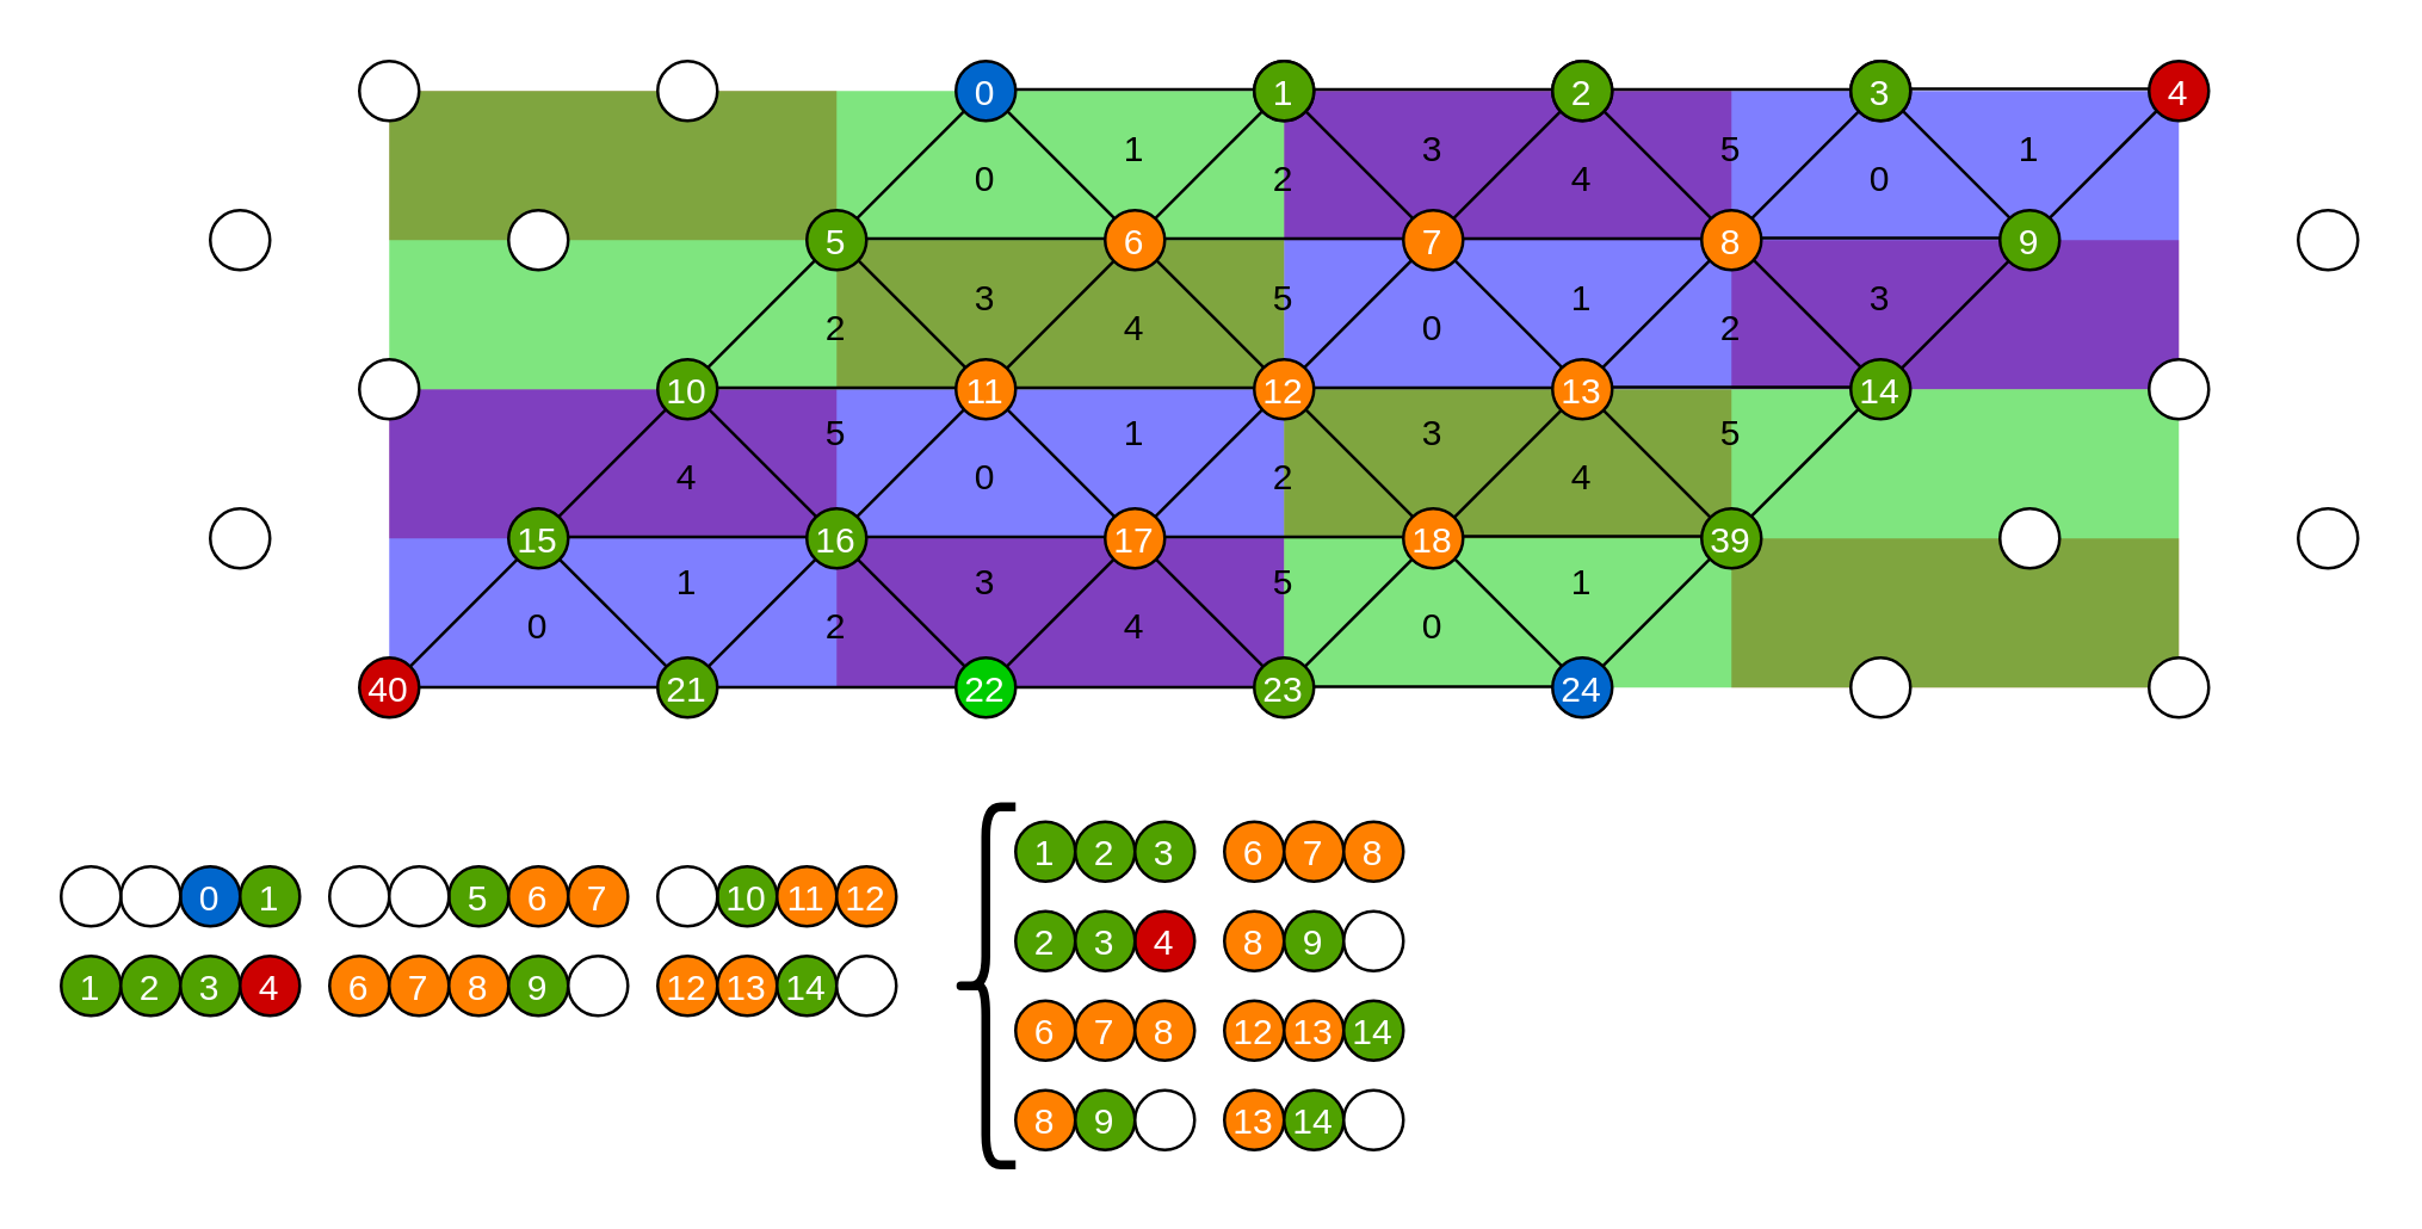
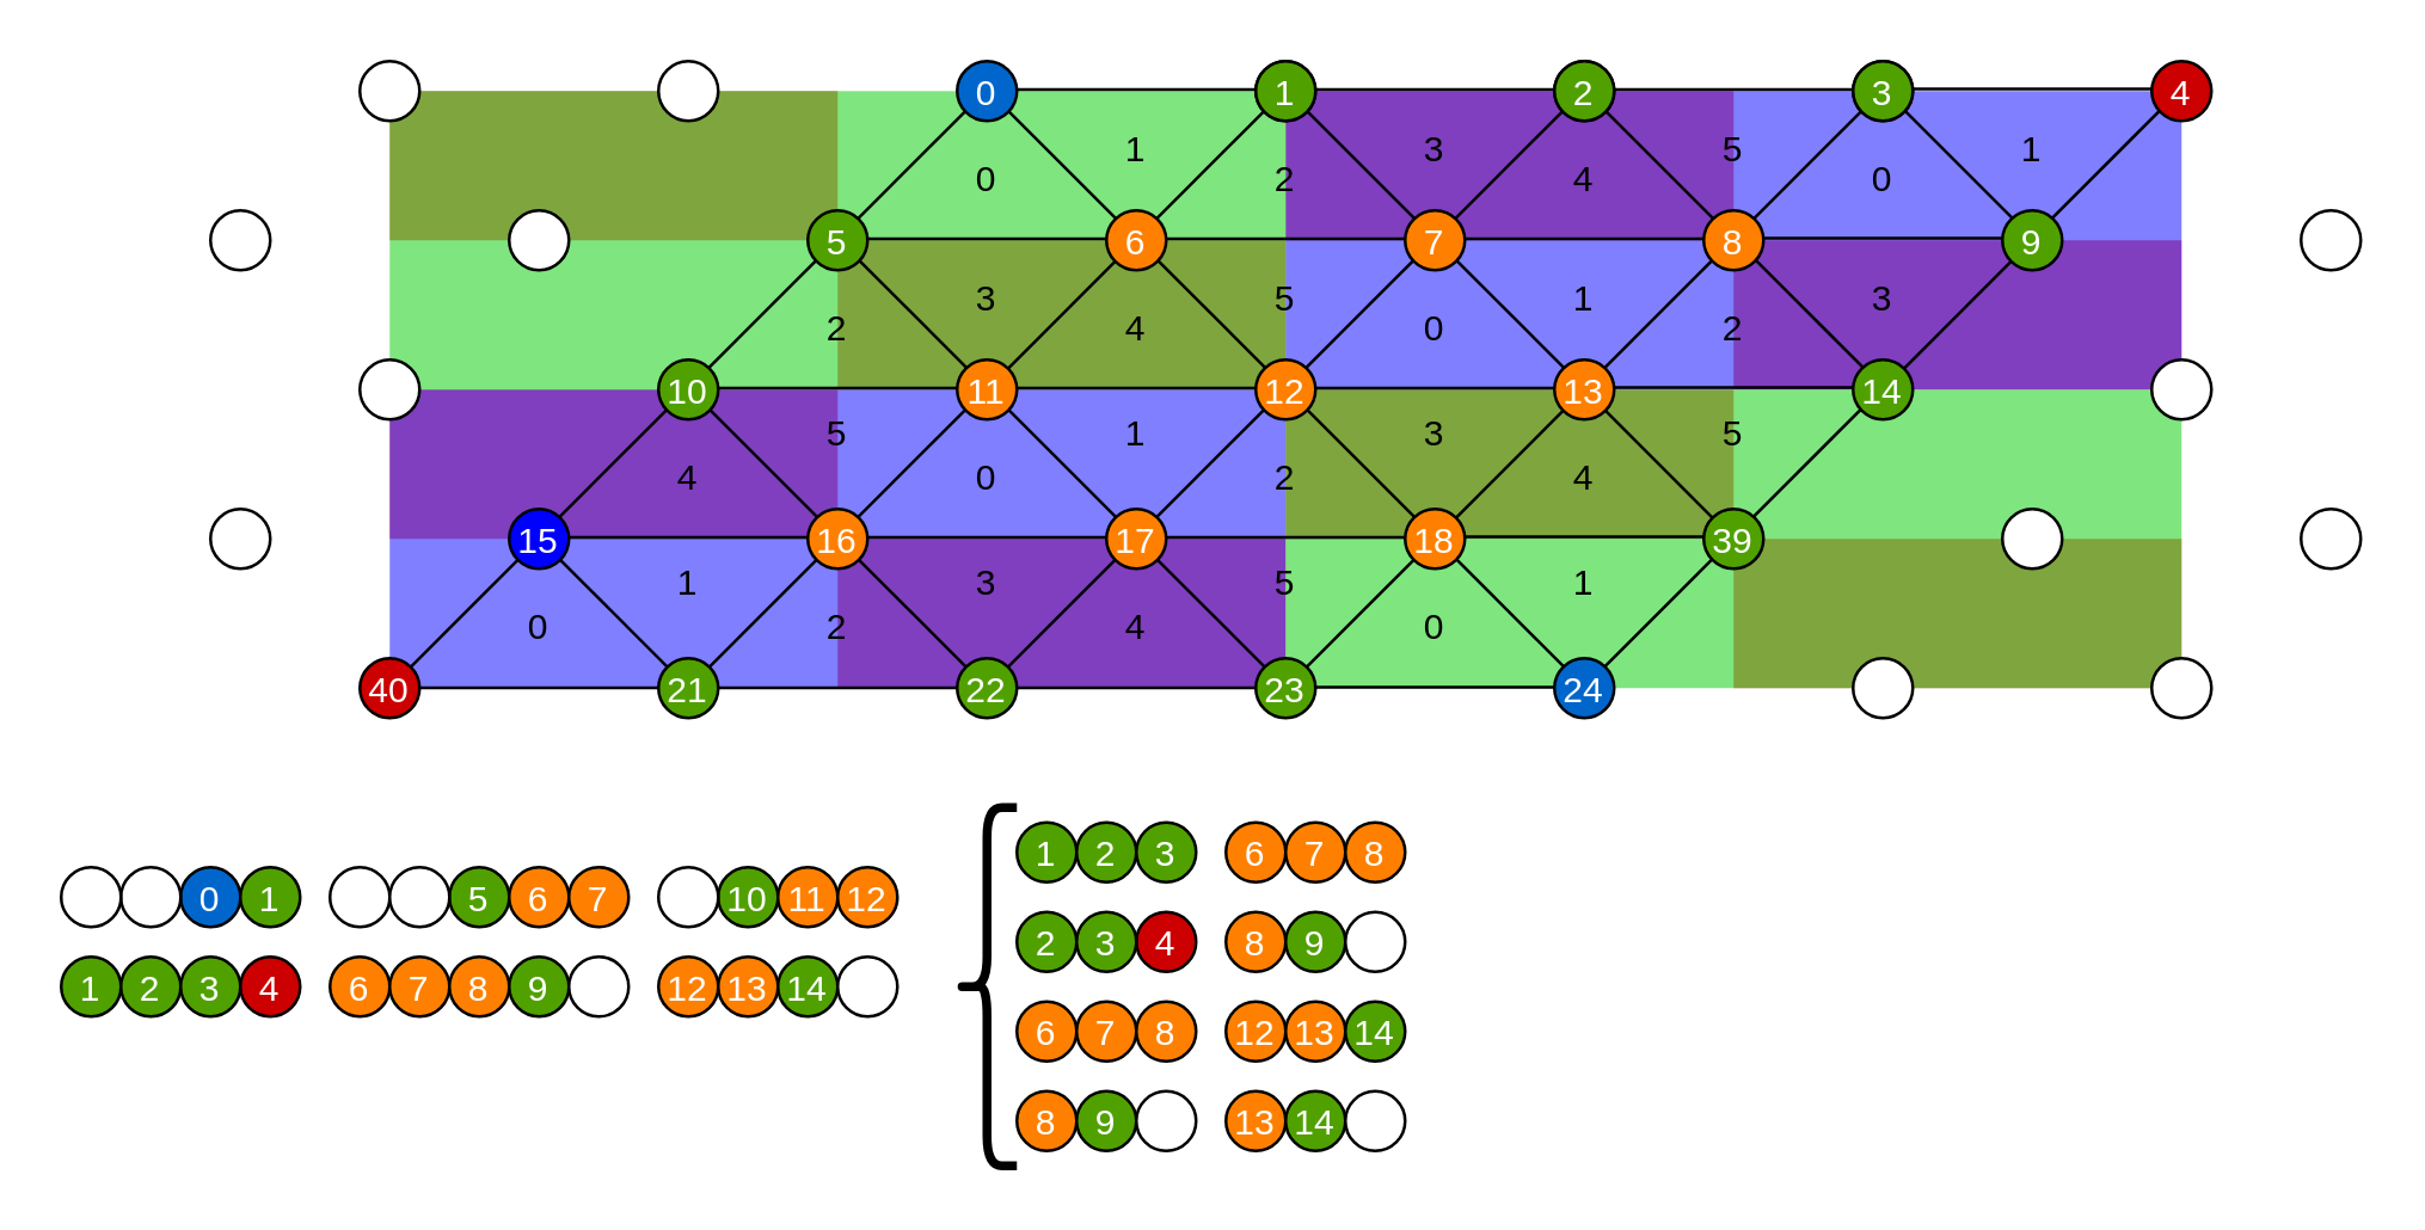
- <mxCell id="116" value="15" style="ellipse;aspect=fixed;align=center;verticalAlign=middle;fontColor=#FFFFFF;fillColor=#50A100;" parent="1" vertex="1"><mxGeometry x="170" y="170" width="20" height="20" as="geometry" /></mxCell>
+ <mxCell id="116" value="15" style="ellipse;aspect=fixed;align=center;verticalAlign=middle;fontColor=#FFFFFF;fillColor=#0000ff;" parent="1" vertex="1"><mxGeometry x="170" y="170" width="20" height="20" as="geometry" /></mxCell>
- <mxCell id="117" value="16" style="ellipse;aspect=fixed;align=center;verticalAlign=middle;fillColor=#50a100;fontColor=#FFFFFF;" parent="1" vertex="1"><mxGeometry x="270" y="170" width="20" height="20" as="geometry" /></mxCell>
+ <mxCell id="117" value="16" style="ellipse;aspect=fixed;align=center;verticalAlign=middle;fillColor=#FF8000;fontColor=#FFFFFF;" parent="1" vertex="1"><mxGeometry x="270" y="170" width="20" height="20" as="geometry" /></mxCell>
- <mxCell id="123" value="22" style="ellipse;aspect=fixed;align=center;verticalAlign=middle;fontColor=#FFFFFF;fillColor=#00cc00;" parent="1" vertex="1"><mxGeometry x="320" y="220" width="20" height="20" as="geometry" /></mxCell>
+ <mxCell id="123" value="22" style="ellipse;aspect=fixed;align=center;verticalAlign=middle;fontColor=#FFFFFF;fillColor=#50A100;" parent="1" vertex="1"><mxGeometry x="320" y="220" width="20" height="20" as="geometry" /></mxCell>
